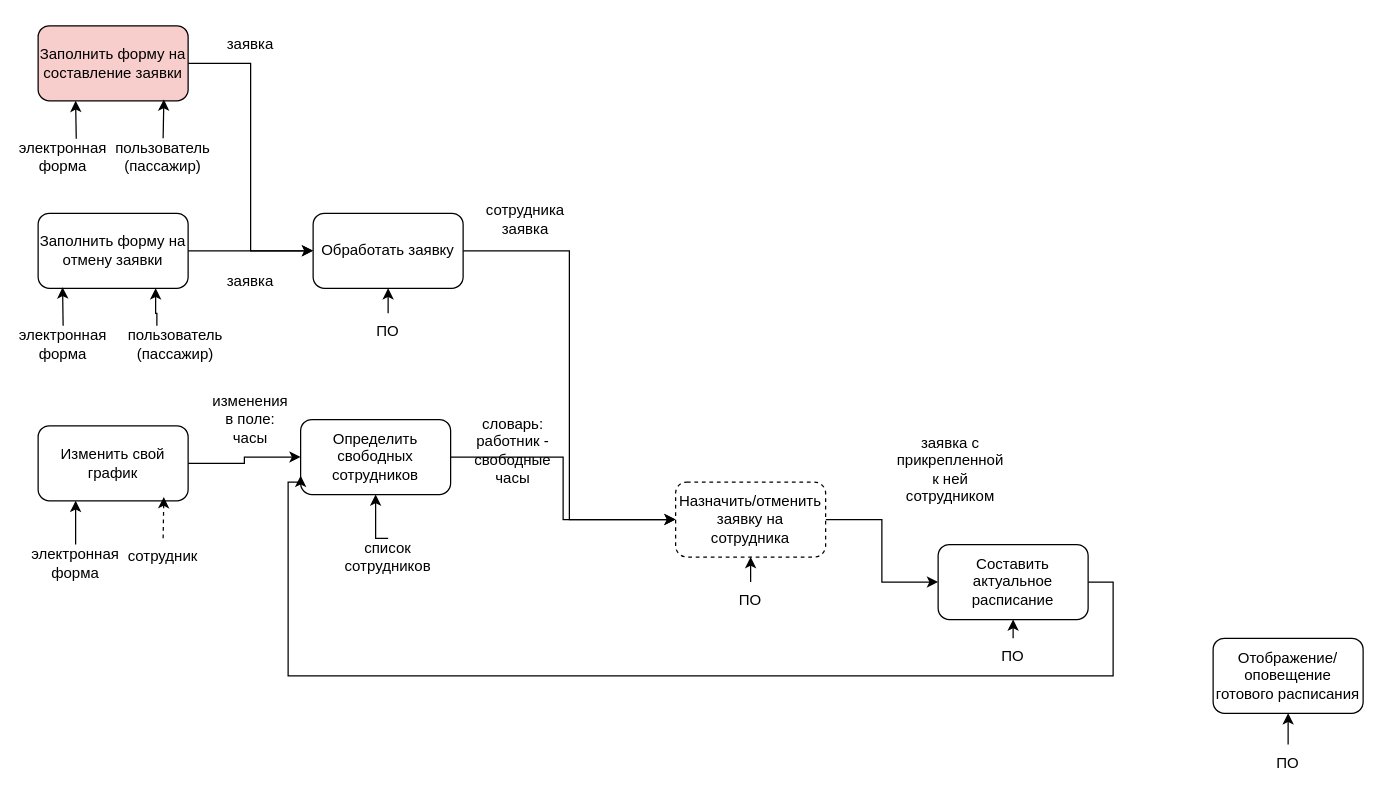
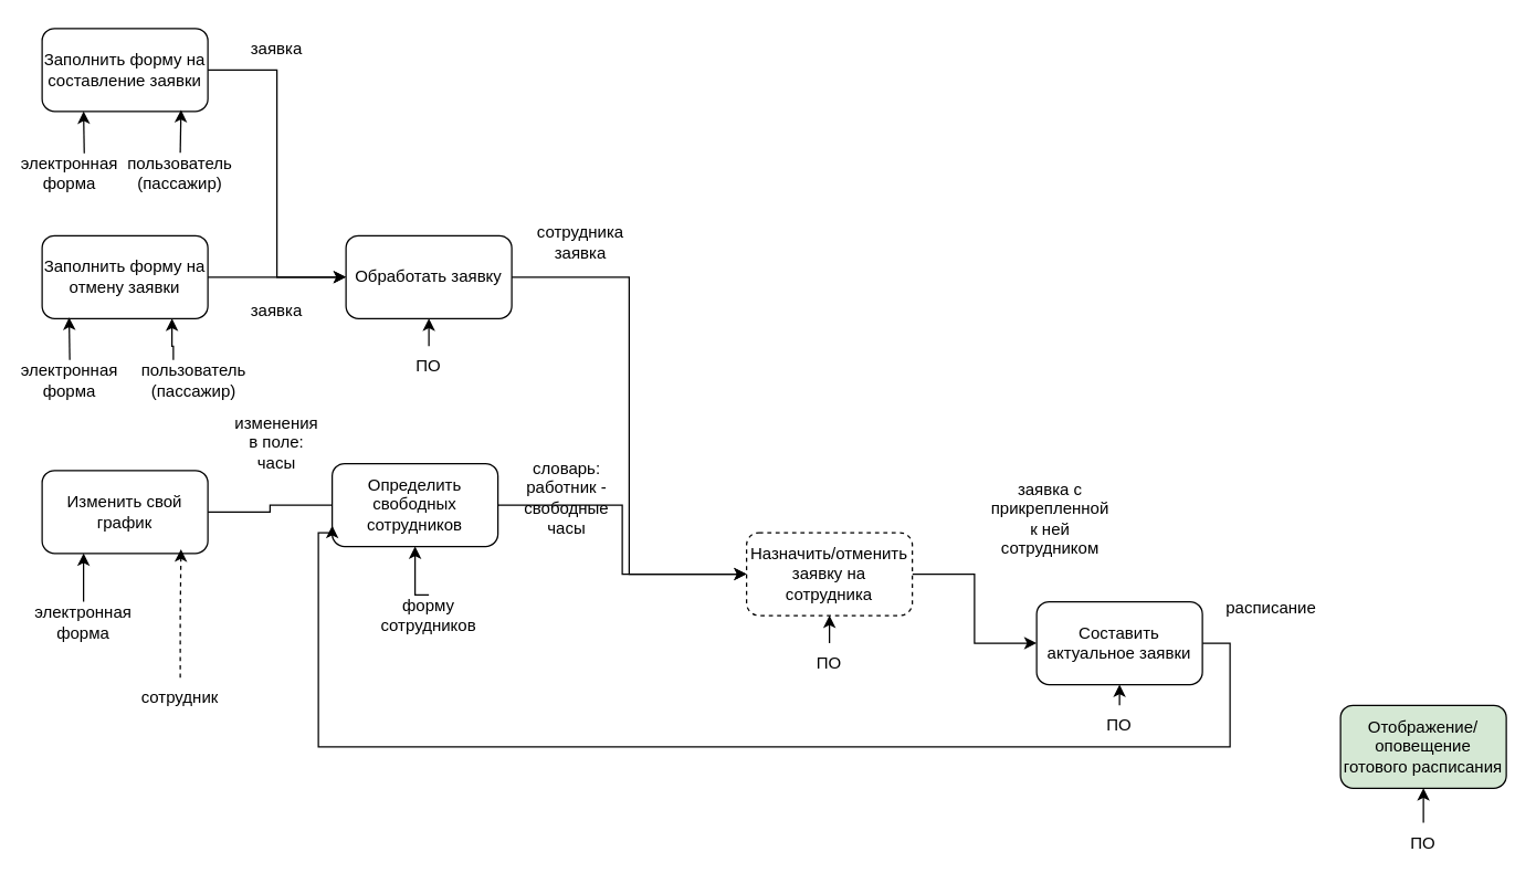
- <mxCell id="3" value="Заполнить форму на составление заявки" style="rounded=1;whiteSpace=wrap;html=1;fillColor=#f8cecc;" parent="1" vertex="1"><mxGeometry x="30" y="20" width="120" height="60" as="geometry" /></mxCell>
+ <mxCell id="3" value="Заполнить форму на составление заявки" style="rounded=1;whiteSpace=wrap;html=1;" parent="1" vertex="1"><mxGeometry x="30" y="20" width="120" height="60" as="geometry" /></mxCell>
- <mxCell id="32" value="изменения в поле: часы" style="text;html=1;align=center;verticalAlign=middle;whiteSpace=wrap;rounded=0;" parent="1" vertex="1"><mxGeometry x="170" y="320" width="60" height="30" as="geometry" /></mxCell>
+ <mxCell id="32" value="изменения в поле: часы" style="text;html=1;align=center;verticalAlign=middle;whiteSpace=wrap;rounded=0;" parent="1" vertex="1"><mxGeometry x="170" y="305" width="60" height="30" as="geometry" /></mxCell>
- <mxCell id="29" style="edgeStyle=orthogonalEdgeStyle;rounded=0;orthogonalLoop=1;jettySize=auto;html=1;exitX=1;exitY=0.5;exitDx=0;exitDy=0;entryX=0;entryY=0.5;entryDx=0;entryDy=0;" edge="1" parent="1" source="30" target="10"><mxGeometry relative="1" as="geometry" /></mxCell>
+ <mxCell id="29" style="edgeStyle=orthogonalEdgeStyle;rounded=0;orthogonalLoop=1;jettySize=auto;html=1;exitX=1;exitY=0.5;exitDx=0;exitDy=0;entryX=0;entryY=0.5;entryDx=0;entryDy=0;endArrow=none;" edge="1" parent="1" source="30" target="10"><mxGeometry relative="1" as="geometry" /></mxCell>
+ <mxCell id="26" value="расписание" style="text;html=1;align=center;verticalAlign=middle;whiteSpace=wrap;rounded=0;" parent="1" vertex="1"><mxGeometry x="890" y="425" width="60" height="30" as="geometry" /></mxCell>
- <mxCell id="31" value="сотрудник" style="text;html=1;align=center;verticalAlign=middle;whiteSpace=wrap;rounded=0;" parent="1" vertex="1"><mxGeometry x="100" y="430" width="60" height="30" as="geometry" /></mxCell>
+ <mxCell id="31" value="сотрудник" style="text;html=1;align=center;verticalAlign=middle;whiteSpace=wrap;rounded=0;" parent="1" vertex="1"><mxGeometry x="100" y="490" width="60" height="30" as="geometry" /></mxCell>
- <mxCell id="25" value="список сотрудников" style="text;html=1;align=center;verticalAlign=middle;whiteSpace=wrap;rounded=0;" parent="1" vertex="1"><mxGeometry x="280" y="430" width="60" height="30" as="geometry" /></mxCell>
+ <mxCell id="25" value="форму сотрудников" style="text;html=1;align=center;verticalAlign=middle;whiteSpace=wrap;rounded=0;" parent="1" vertex="1"><mxGeometry x="280" y="430" width="60" height="30" as="geometry" /></mxCell>
- <mxCell id="12" value="Составить актуальное расписание" style="rounded=1;whiteSpace=wrap;html=1;" parent="1" vertex="1"><mxGeometry x="750" y="435" width="120" height="60" as="geometry" /></mxCell>
+ <mxCell id="12" value="Составить актуальное заявки" style="rounded=1;whiteSpace=wrap;html=1;" parent="1" vertex="1"><mxGeometry x="750" y="435" width="120" height="60" as="geometry" /></mxCell>
- <mxCell id="13" value="Отображение/оповещение готового расписания" style="rounded=1;whiteSpace=wrap;html=1;" parent="1" vertex="1"><mxGeometry x="970" y="510" width="120" height="60" as="geometry" /></mxCell>
+ <mxCell id="13" value="Отображение/оповещение готового расписания" style="rounded=1;whiteSpace=wrap;html=1;fillColor=#d5e8d4;" parent="1" vertex="1"><mxGeometry x="970" y="510" width="120" height="60" as="geometry" /></mxCell>
